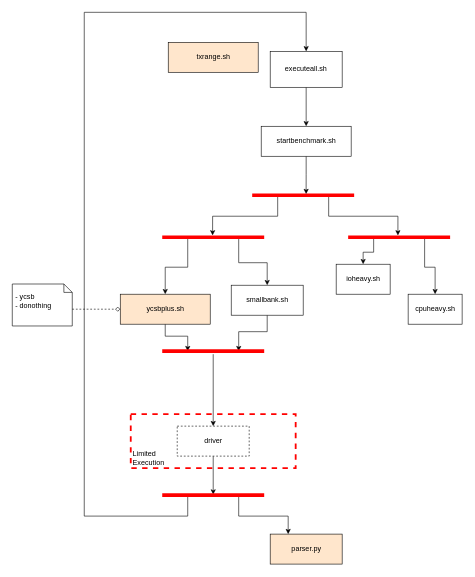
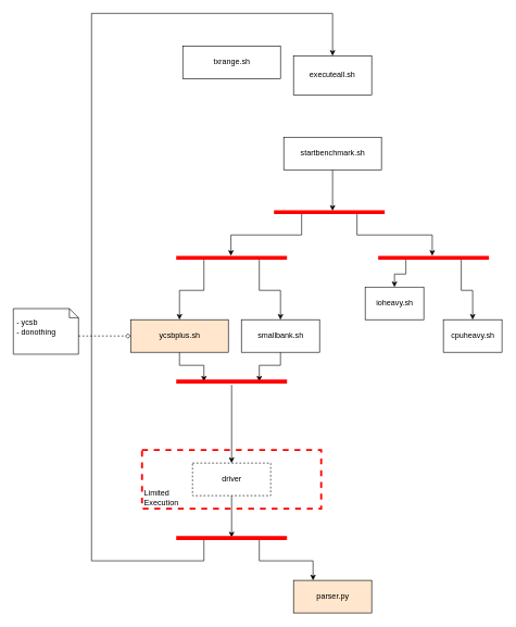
- <mxCell id="33" value="txrange.sh" style="html=1;fillColor=#ffe6cc;" vertex="1" parent="1"><mxGeometry x="280" y="70" width="150" height="50" as="geometry" /></mxCell>
+ <mxCell id="33" value="txrange.sh" style="html=1;" vertex="1" parent="1"><mxGeometry x="280" y="70" width="150" height="50" as="geometry" /></mxCell>
- <mxCell id="3" style="edgeStyle=orthogonalEdgeStyle;rounded=0;orthogonalLoop=1;jettySize=auto;html=1;exitX=0.5;exitY=1;exitDx=0;exitDy=0;entryX=0.5;entryY=0;entryDx=0;entryDy=0;" parent="1" source="4" target="32" edge="1"><mxGeometry relative="1" as="geometry" /></mxCell>
- <mxCell id="14" value="smallbank.sh" style="html=1;" parent="1" vertex="1"><mxGeometry x="385" y="475" width="120" height="50" as="geometry" /></mxCell>
+ <mxCell id="14" value="smallbank.sh" style="html=1;" parent="1" vertex="1"><mxGeometry x="370" y="490" width="120" height="50" as="geometry" /></mxCell>
